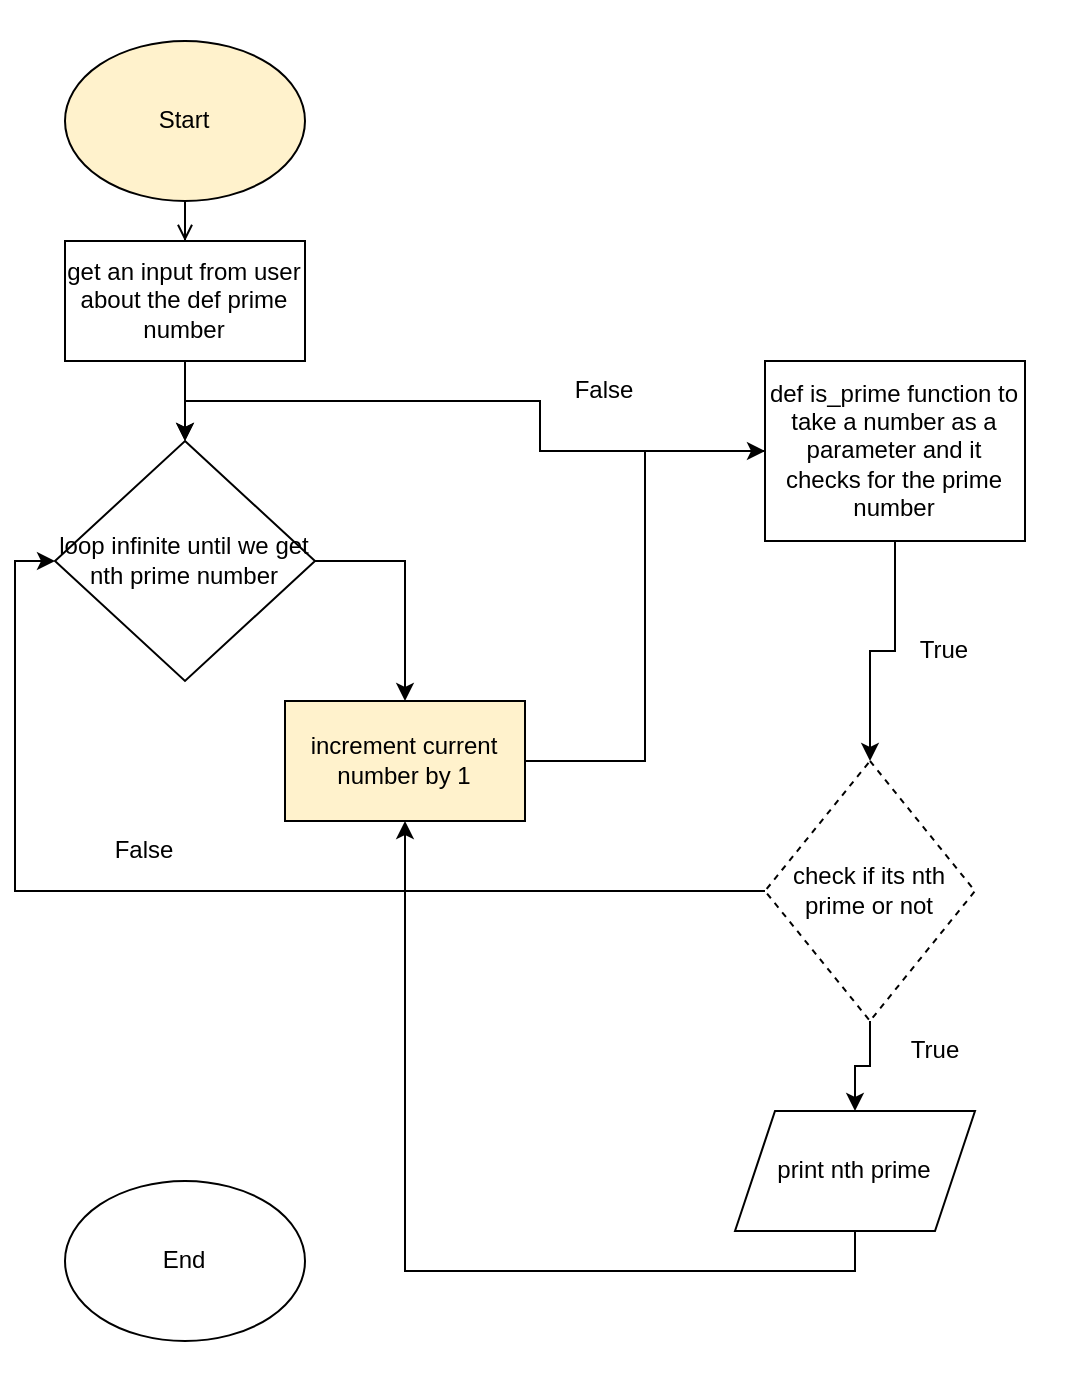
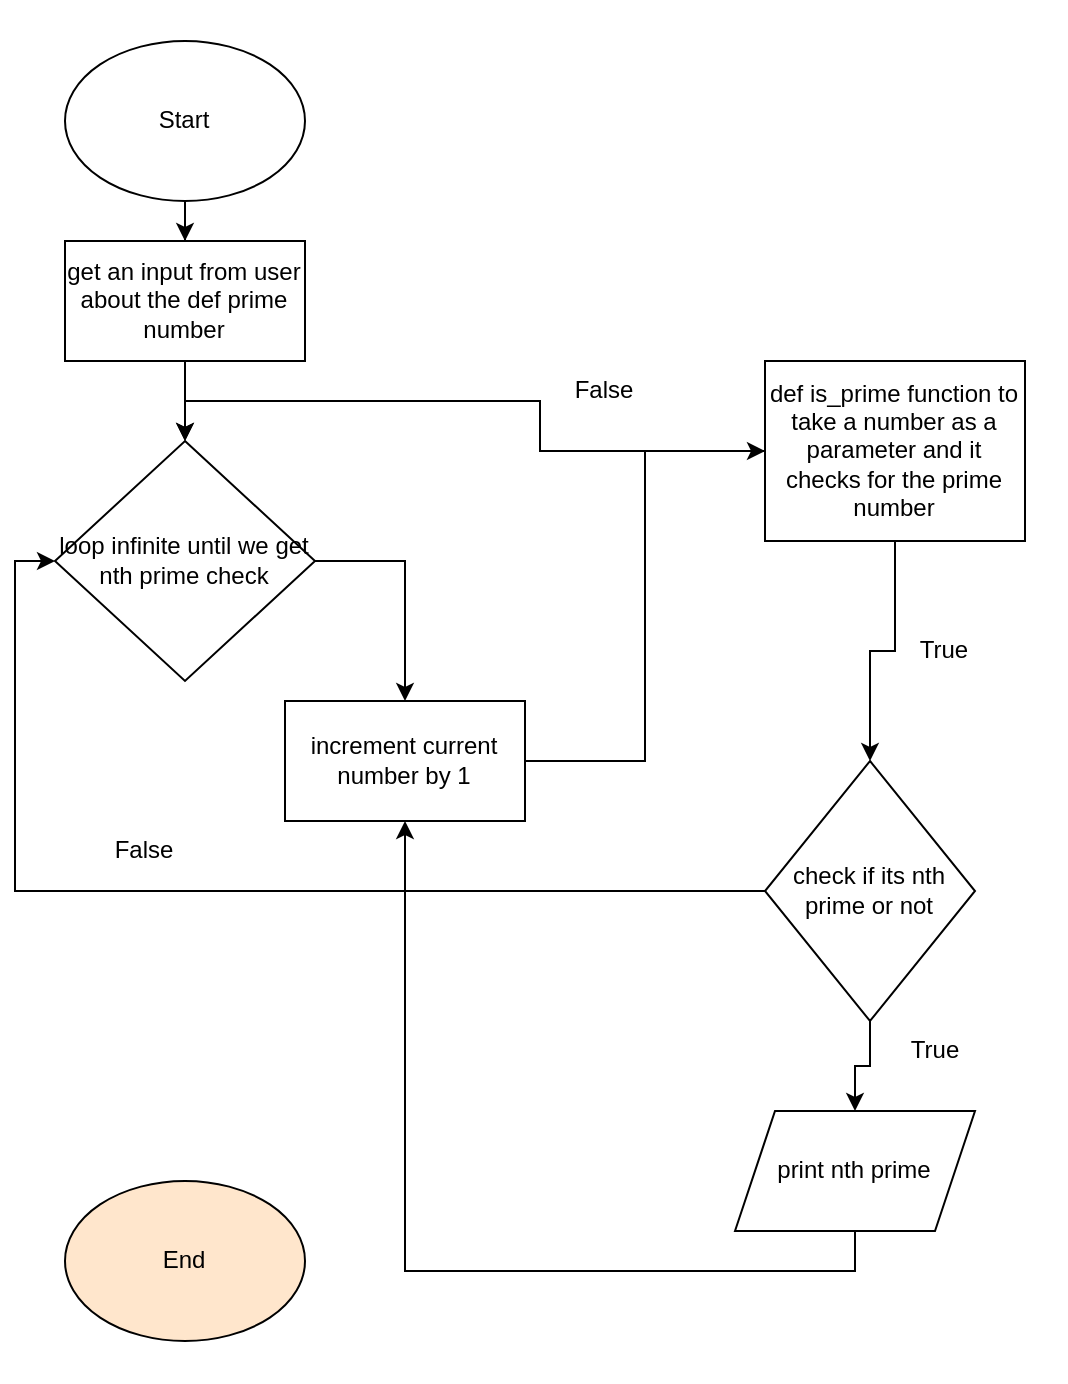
- <mxCell id="3" value="Start" style="ellipse;whiteSpace=wrap;html=1;fillColor=#fff2cc;" vertex="1" parent="1"><mxGeometry x="25" y="20" width="120" height="80" as="geometry" /></mxCell>
+ <mxCell id="3" value="Start" style="ellipse;whiteSpace=wrap;html=1;" vertex="1" parent="1"><mxGeometry x="25" y="20" width="120" height="80" as="geometry" /></mxCell>
- <mxCell id="2" style="edgeStyle=orthogonalEdgeStyle;rounded=0;orthogonalLoop=1;jettySize=auto;html=1;endArrow=open;" edge="1" parent="1" source="3" target="6"><mxGeometry relative="1" as="geometry" /></mxCell>
+ <mxCell id="2" style="edgeStyle=orthogonalEdgeStyle;rounded=0;orthogonalLoop=1;jettySize=auto;html=1;" edge="1" parent="1" source="3" target="6"><mxGeometry relative="1" as="geometry" /></mxCell>
- <mxCell id="11" value="loop infinite until we get nth prime number" style="rhombus;whiteSpace=wrap;html=1;" vertex="1" parent="1"><mxGeometry x="20" y="220" width="130" height="120" as="geometry" /></mxCell>
+ <mxCell id="11" value="loop infinite until we get nth prime check" style="rhombus;whiteSpace=wrap;html=1;" vertex="1" parent="1"><mxGeometry x="20" y="220" width="130" height="120" as="geometry" /></mxCell>
- <mxCell id="15" value="increment current number by 1" style="rounded=0;whiteSpace=wrap;html=1;fillColor=#fff2cc;" vertex="1" parent="1"><mxGeometry x="135" y="350" width="120" height="60" as="geometry" /></mxCell>
+ <mxCell id="15" value="increment current number by 1" style="rounded=0;whiteSpace=wrap;html=1;" vertex="1" parent="1"><mxGeometry x="135" y="350" width="120" height="60" as="geometry" /></mxCell>
- <mxCell id="19" value="check if its nth prime or not" style="rhombus;whiteSpace=wrap;html=1;dashed=1;" vertex="1" parent="1"><mxGeometry x="375" y="380" width="105" height="130" as="geometry" /></mxCell>
+ <mxCell id="19" value="check if its nth prime or not" style="rhombus;whiteSpace=wrap;html=1;" vertex="1" parent="1"><mxGeometry x="375" y="380" width="105" height="130" as="geometry" /></mxCell>
- <mxCell id="4" value="End" style="ellipse;whiteSpace=wrap;html=1;" vertex="1" parent="1"><mxGeometry x="25" y="590" width="120" height="80" as="geometry" /></mxCell>
+ <mxCell id="4" value="End" style="ellipse;whiteSpace=wrap;html=1;fillColor=#ffe6cc;" vertex="1" parent="1"><mxGeometry x="25" y="590" width="120" height="80" as="geometry" /></mxCell>
